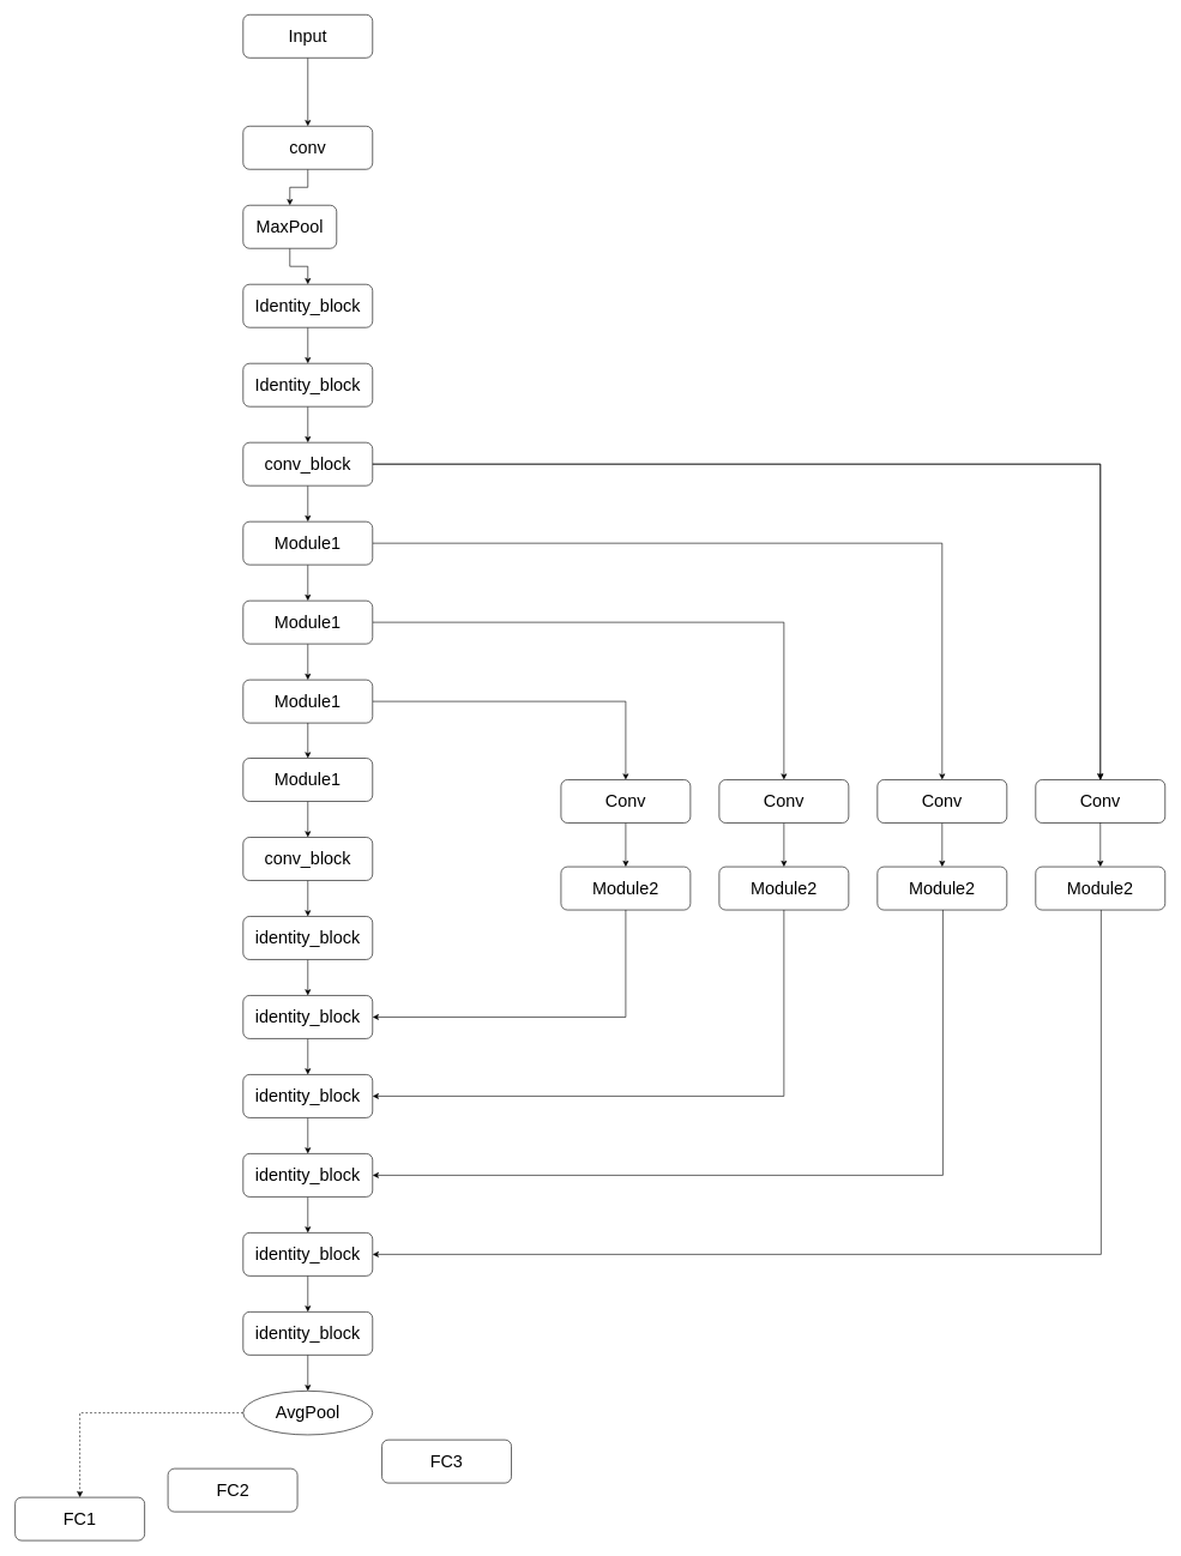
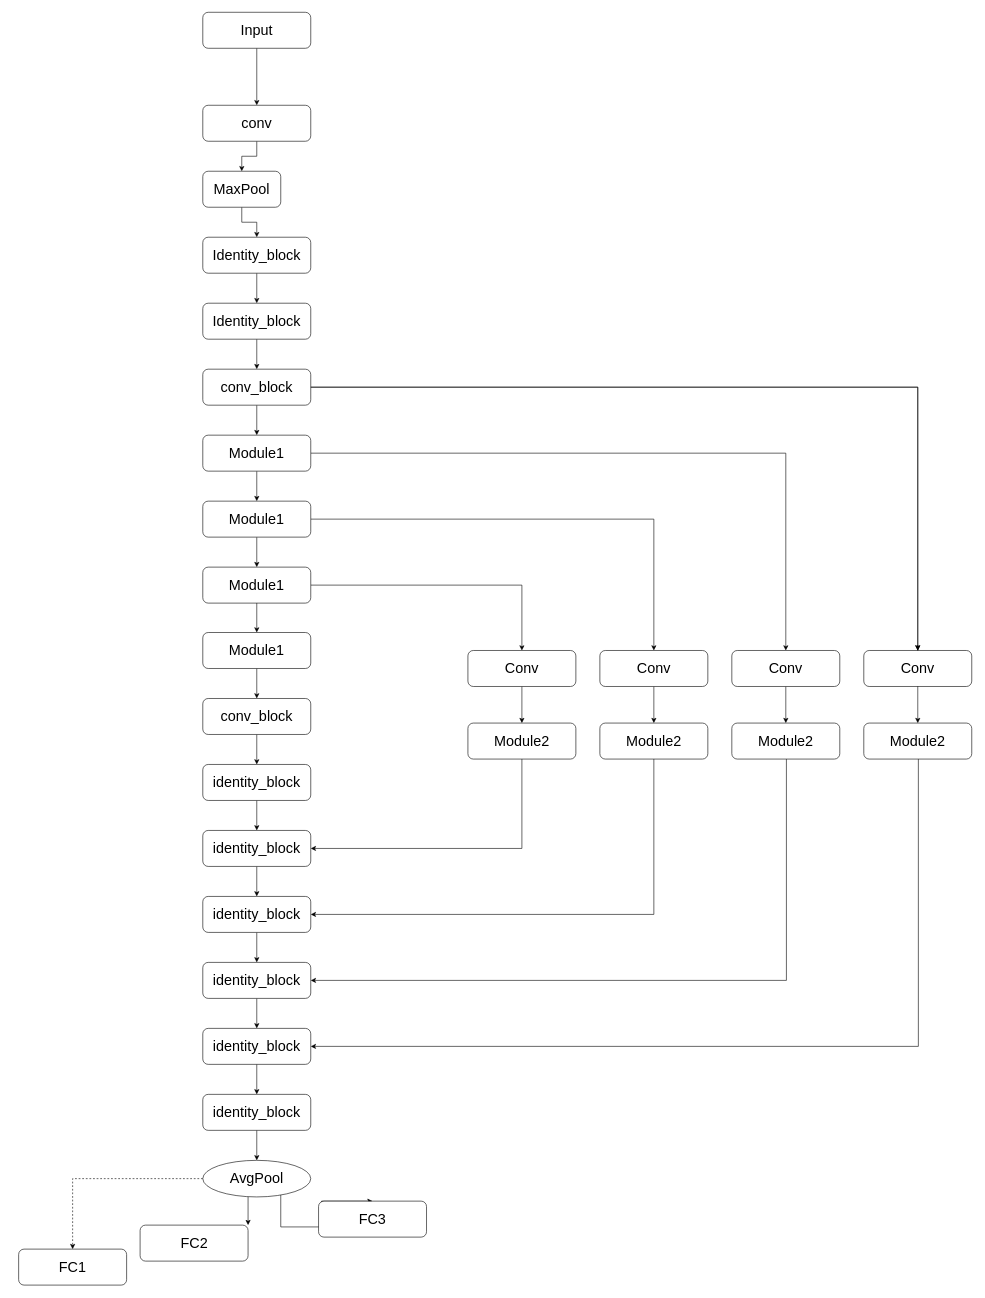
+ <mxCell id="57" style="edgeStyle=orthogonalEdgeStyle;rounded=0;orthogonalLoop=1;jettySize=auto;html=1;entryX=0.5;entryY=0;entryDx=0;entryDy=0;" edge="1" parent="1" source="58" target="60"><mxGeometry relative="1" as="geometry"><mxPoint x="387" y="2015" as="targetPoint" /><Array as="points"><mxPoint x="467" y="2045" /><mxPoint x="535" y="2045" /></Array></mxGeometry></mxCell>
+ <mxCell id="56" value="" style="edgeStyle=orthogonalEdgeStyle;rounded=0;orthogonalLoop=1;jettySize=auto;html=1;" edge="1" parent="1" source="58" target="61"><mxGeometry relative="1" as="geometry"><mxPoint x="427" y="2075" as="targetPoint" /><Array as="points"><mxPoint x="387" y="2045" /><mxPoint x="323" y="2045" /></Array></mxGeometry></mxCell>
- <mxCell id="59" value="&lt;span style=&quot;font-size: 24px&quot;&gt;FC1&lt;/span&gt;" style="rounded=1;whiteSpace=wrap;html=1;" vertex="1" parent="1"><mxGeometry x="20" y="2082" width="180" height="60" as="geometry" /></mxCell>
+ <mxCell id="59" value="&lt;span style=&quot;font-size: 24px&quot;&gt;FC1&lt;/span&gt;" style="rounded=1;whiteSpace=wrap;html=1;" vertex="1" parent="1"><mxGeometry x="30" y="2082" width="180" height="60" as="geometry" /></mxCell>
